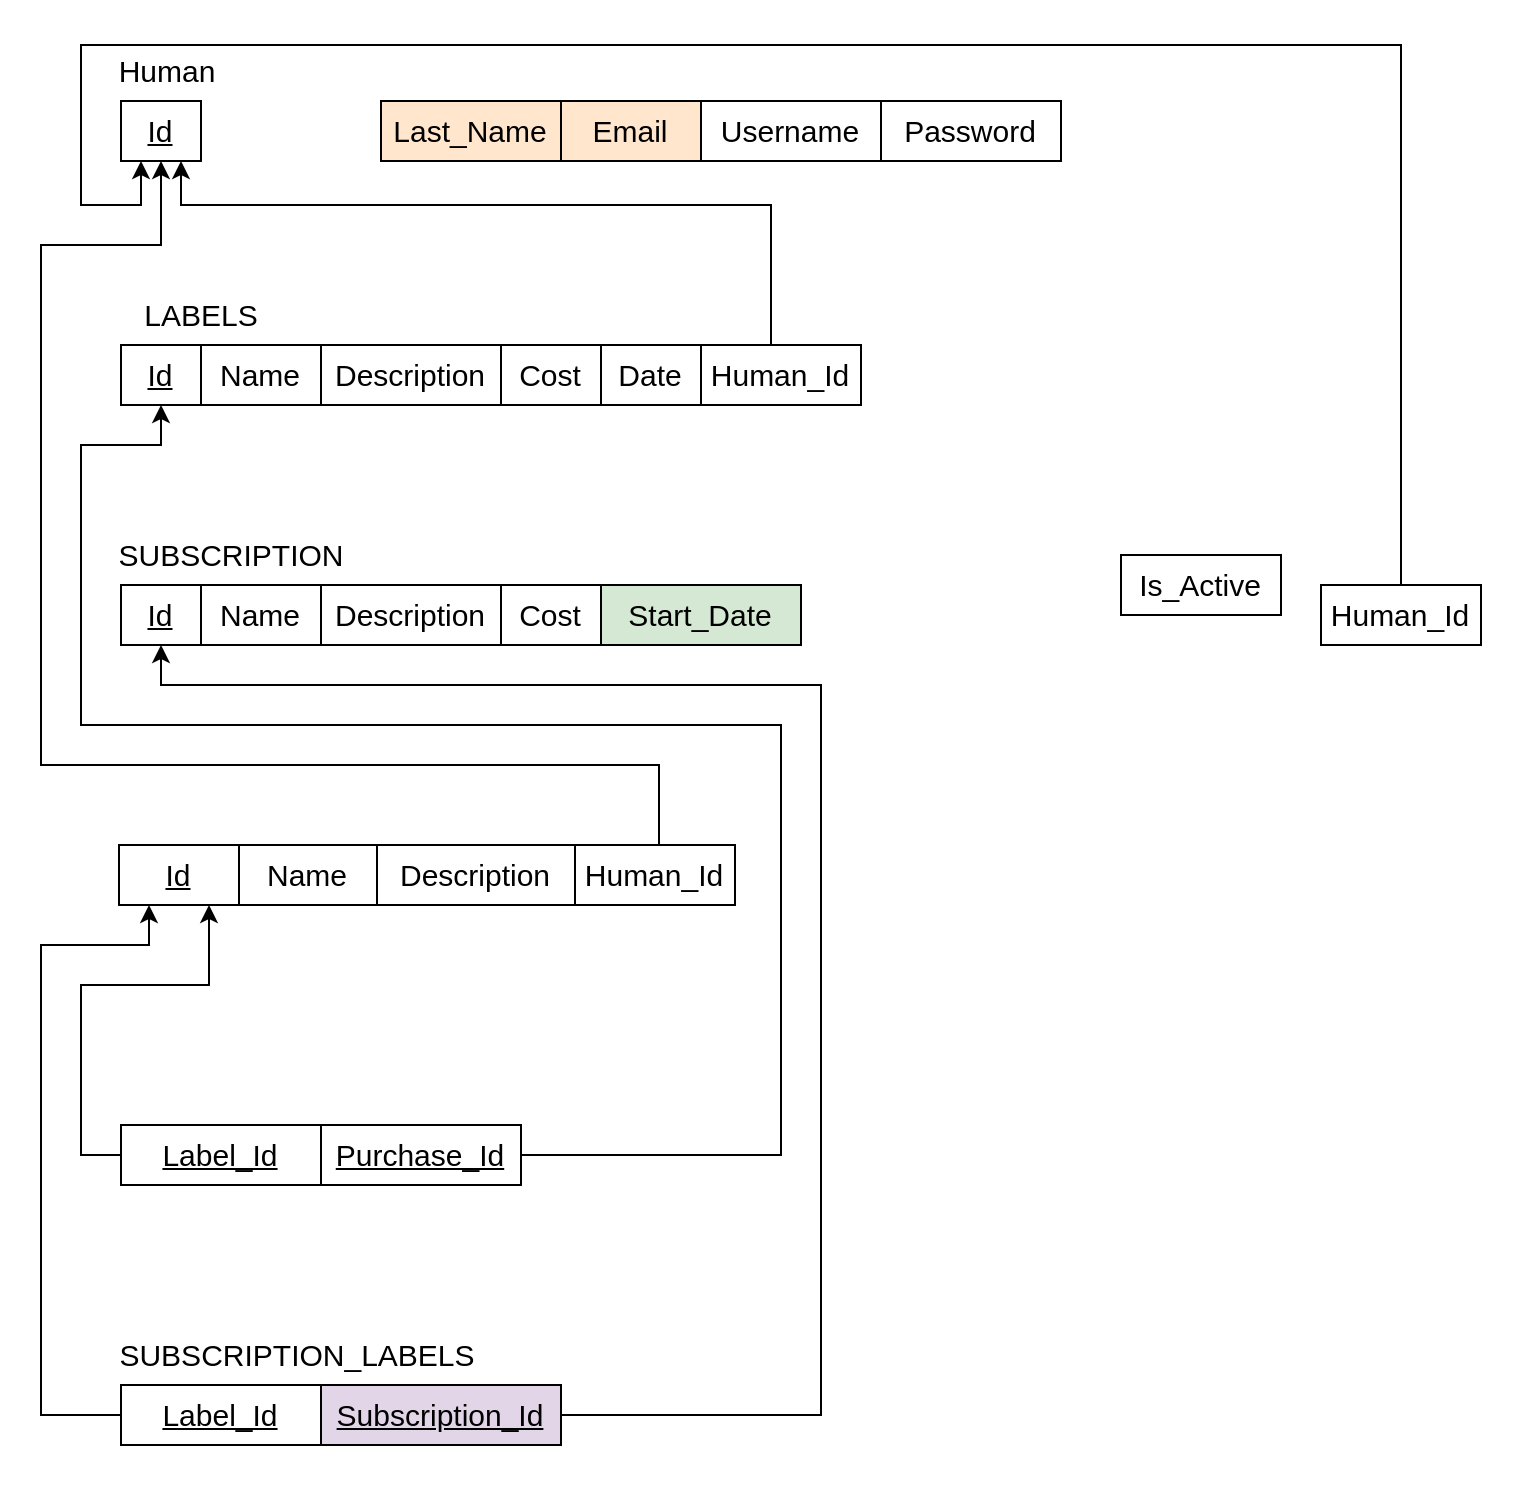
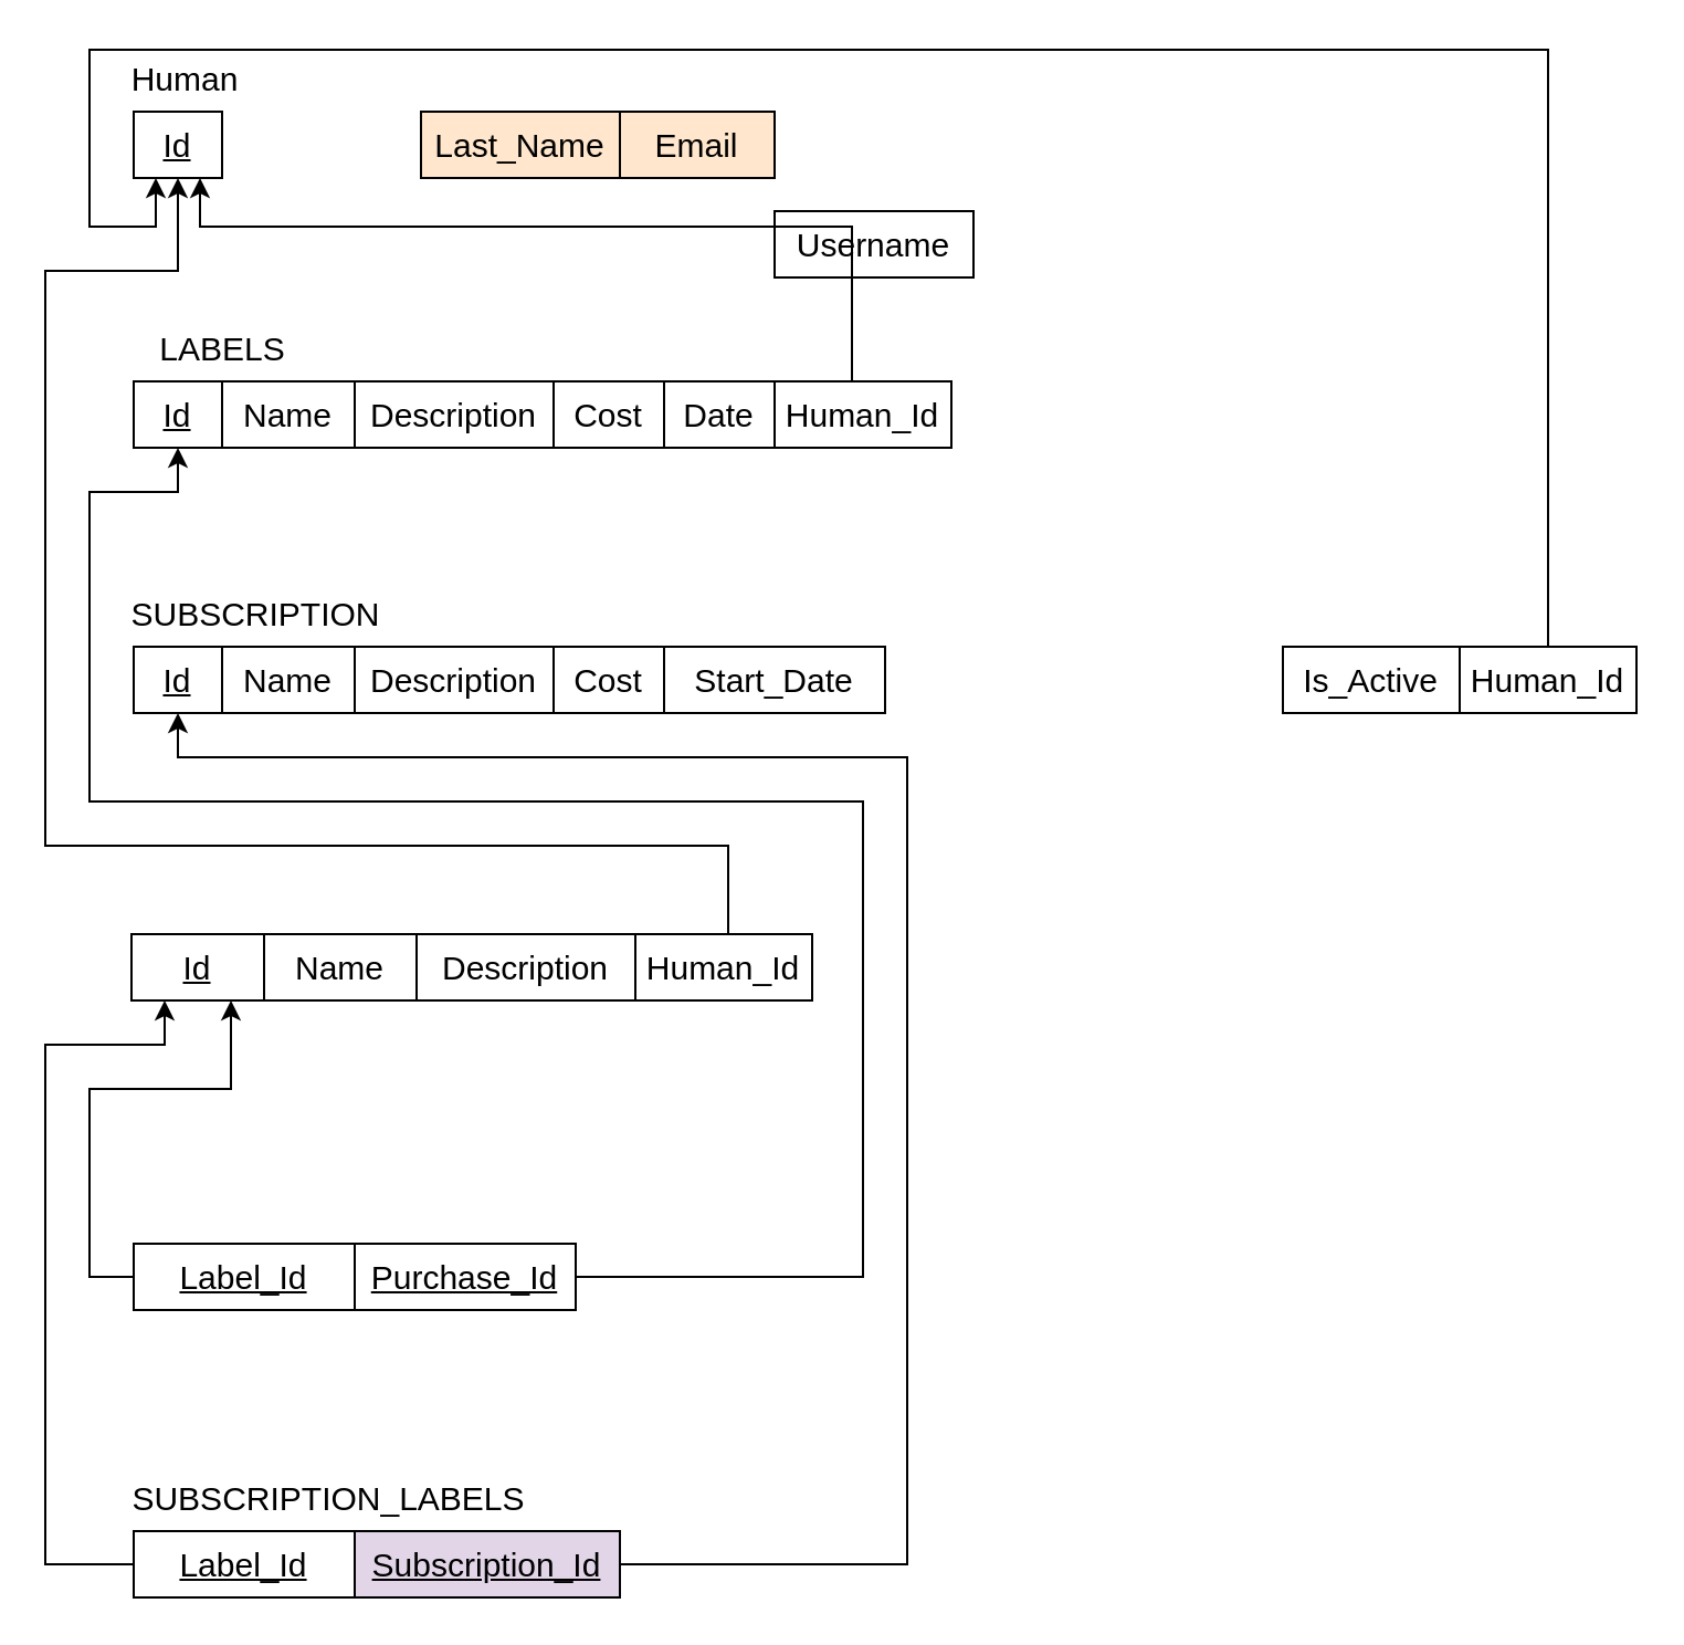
- <mxCell id="5" value="&lt;font style=&quot;font-size: 15px;&quot;&gt;Username&lt;/font&gt;" style="rounded=0;whiteSpace=wrap;html=1;" parent="1" vertex="1"><mxGeometry x="350" y="50" width="90" height="30" as="geometry" /></mxCell>
+ <mxCell id="5" value="&lt;font style=&quot;font-size: 15px;&quot;&gt;Username&lt;/font&gt;" style="rounded=0;whiteSpace=wrap;html=1;" parent="1" vertex="1"><mxGeometry x="350" y="95" width="90" height="30" as="geometry" /></mxCell>
- <mxCell id="6" value="&lt;font style=&quot;font-size: 15px;&quot;&gt;Password&lt;/font&gt;" style="rounded=0;whiteSpace=wrap;html=1;" parent="1" vertex="1"><mxGeometry x="440" y="50" width="90" height="30" as="geometry" /></mxCell>
- <mxCell id="21" value="&lt;font style=&quot;font-size: 15px;&quot;&gt;Is_Active&lt;/font&gt;" style="rounded=0;whiteSpace=wrap;html=1;" parent="1" vertex="1"><mxGeometry x="560" y="277" width="80" height="30" as="geometry" /></mxCell>
+ <mxCell id="21" value="&lt;font style=&quot;font-size: 15px;&quot;&gt;Is_Active&lt;/font&gt;" style="rounded=0;whiteSpace=wrap;html=1;" parent="1" vertex="1"><mxGeometry x="580" y="292" width="80" height="30" as="geometry" /></mxCell>
- <mxCell id="20" value="&lt;font style=&quot;font-size: 15px;&quot;&gt;Start_Date&lt;/font&gt;" style="rounded=0;whiteSpace=wrap;html=1;fillColor=#d5e8d4;" parent="1" vertex="1"><mxGeometry x="300" y="292" width="100" height="30" as="geometry" /></mxCell>
+ <mxCell id="20" value="&lt;font style=&quot;font-size: 15px;&quot;&gt;Start_Date&lt;/font&gt;" style="rounded=0;whiteSpace=wrap;html=1;" parent="1" vertex="1"><mxGeometry x="300" y="292" width="100" height="30" as="geometry" /></mxCell>
